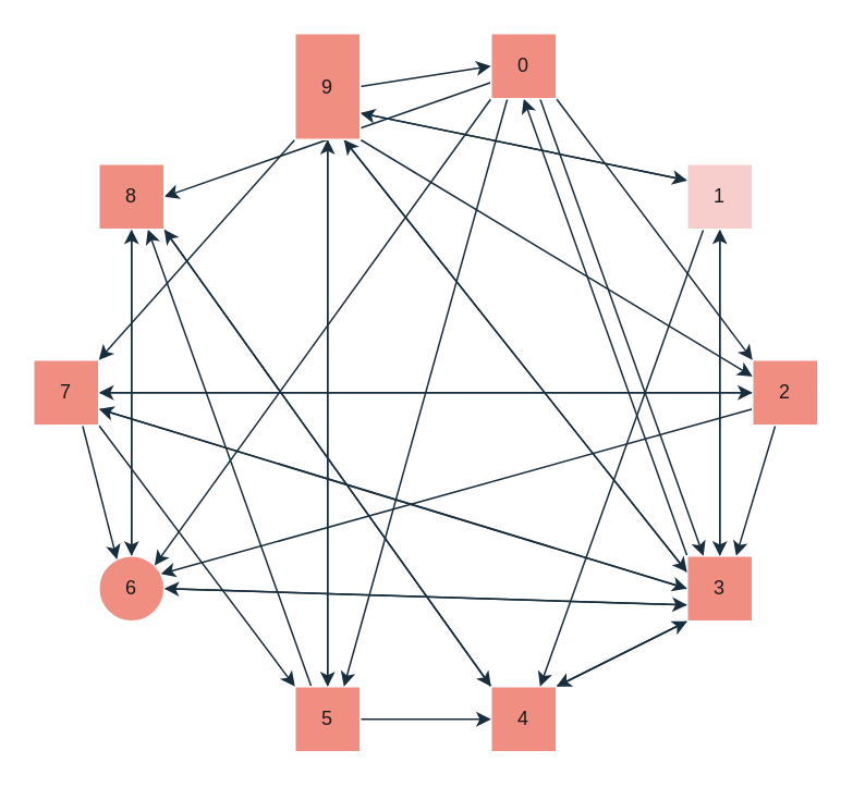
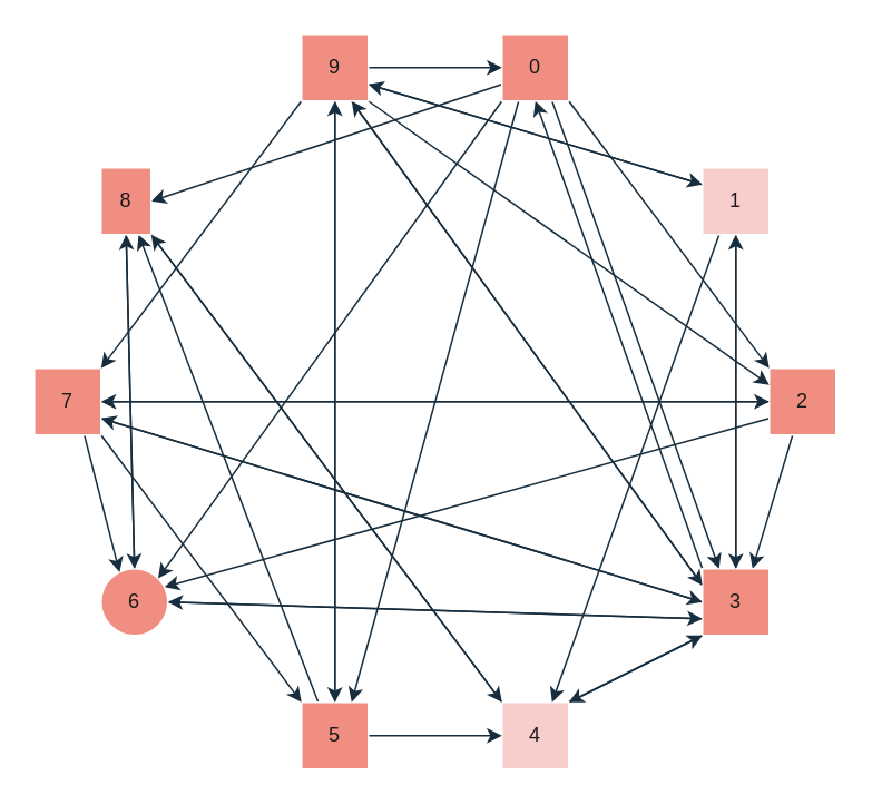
- <mxCell id="44" value="9" style="rounded=0;whiteSpace=wrap;html=1;labelBackgroundColor=none;fillColor=#F08E81;strokeColor=#FFFFFF;fontColor=#1A1A1A;" vertex="1" parent="1"><mxGeometry x="180" y="20" width="40" height="65" as="geometry" /></mxCell>
+ <mxCell id="44" value="9" style="rounded=0;whiteSpace=wrap;html=1;labelBackgroundColor=none;fillColor=#F08E81;strokeColor=#FFFFFF;fontColor=#1A1A1A;" vertex="1" parent="1"><mxGeometry x="180" y="20" width="40" height="40" as="geometry" /></mxCell>
- <mxCell id="47" value="8" style="rounded=0;whiteSpace=wrap;html=1;labelBackgroundColor=none;fillColor=#F08E81;strokeColor=#FFFFFF;fontColor=#1A1A1A;" vertex="1" parent="1"><mxGeometry x="60" y="100" width="40" height="40" as="geometry" /></mxCell>
+ <mxCell id="47" value="8" style="rounded=0;whiteSpace=wrap;html=1;labelBackgroundColor=none;fillColor=#F08E81;strokeColor=#FFFFFF;fontColor=#1A1A1A;" vertex="1" parent="1"><mxGeometry x="60" y="100" width="30" height="40" as="geometry" /></mxCell>
- <mxCell id="15" value="4" style="rounded=0;whiteSpace=wrap;html=1;labelBackgroundColor=none;fillColor=#F08E81;strokeColor=#FFFFFF;fontColor=#1A1A1A;" vertex="1" parent="1"><mxGeometry x="300" y="420" width="40" height="40" as="geometry" /></mxCell>
+ <mxCell id="15" value="4" style="rounded=0;whiteSpace=wrap;html=1;labelBackgroundColor=none;fillColor=#f8cecc;strokeColor=#FFFFFF;fontColor=#1A1A1A;" vertex="1" parent="1"><mxGeometry x="300" y="420" width="40" height="40" as="geometry" /></mxCell>
